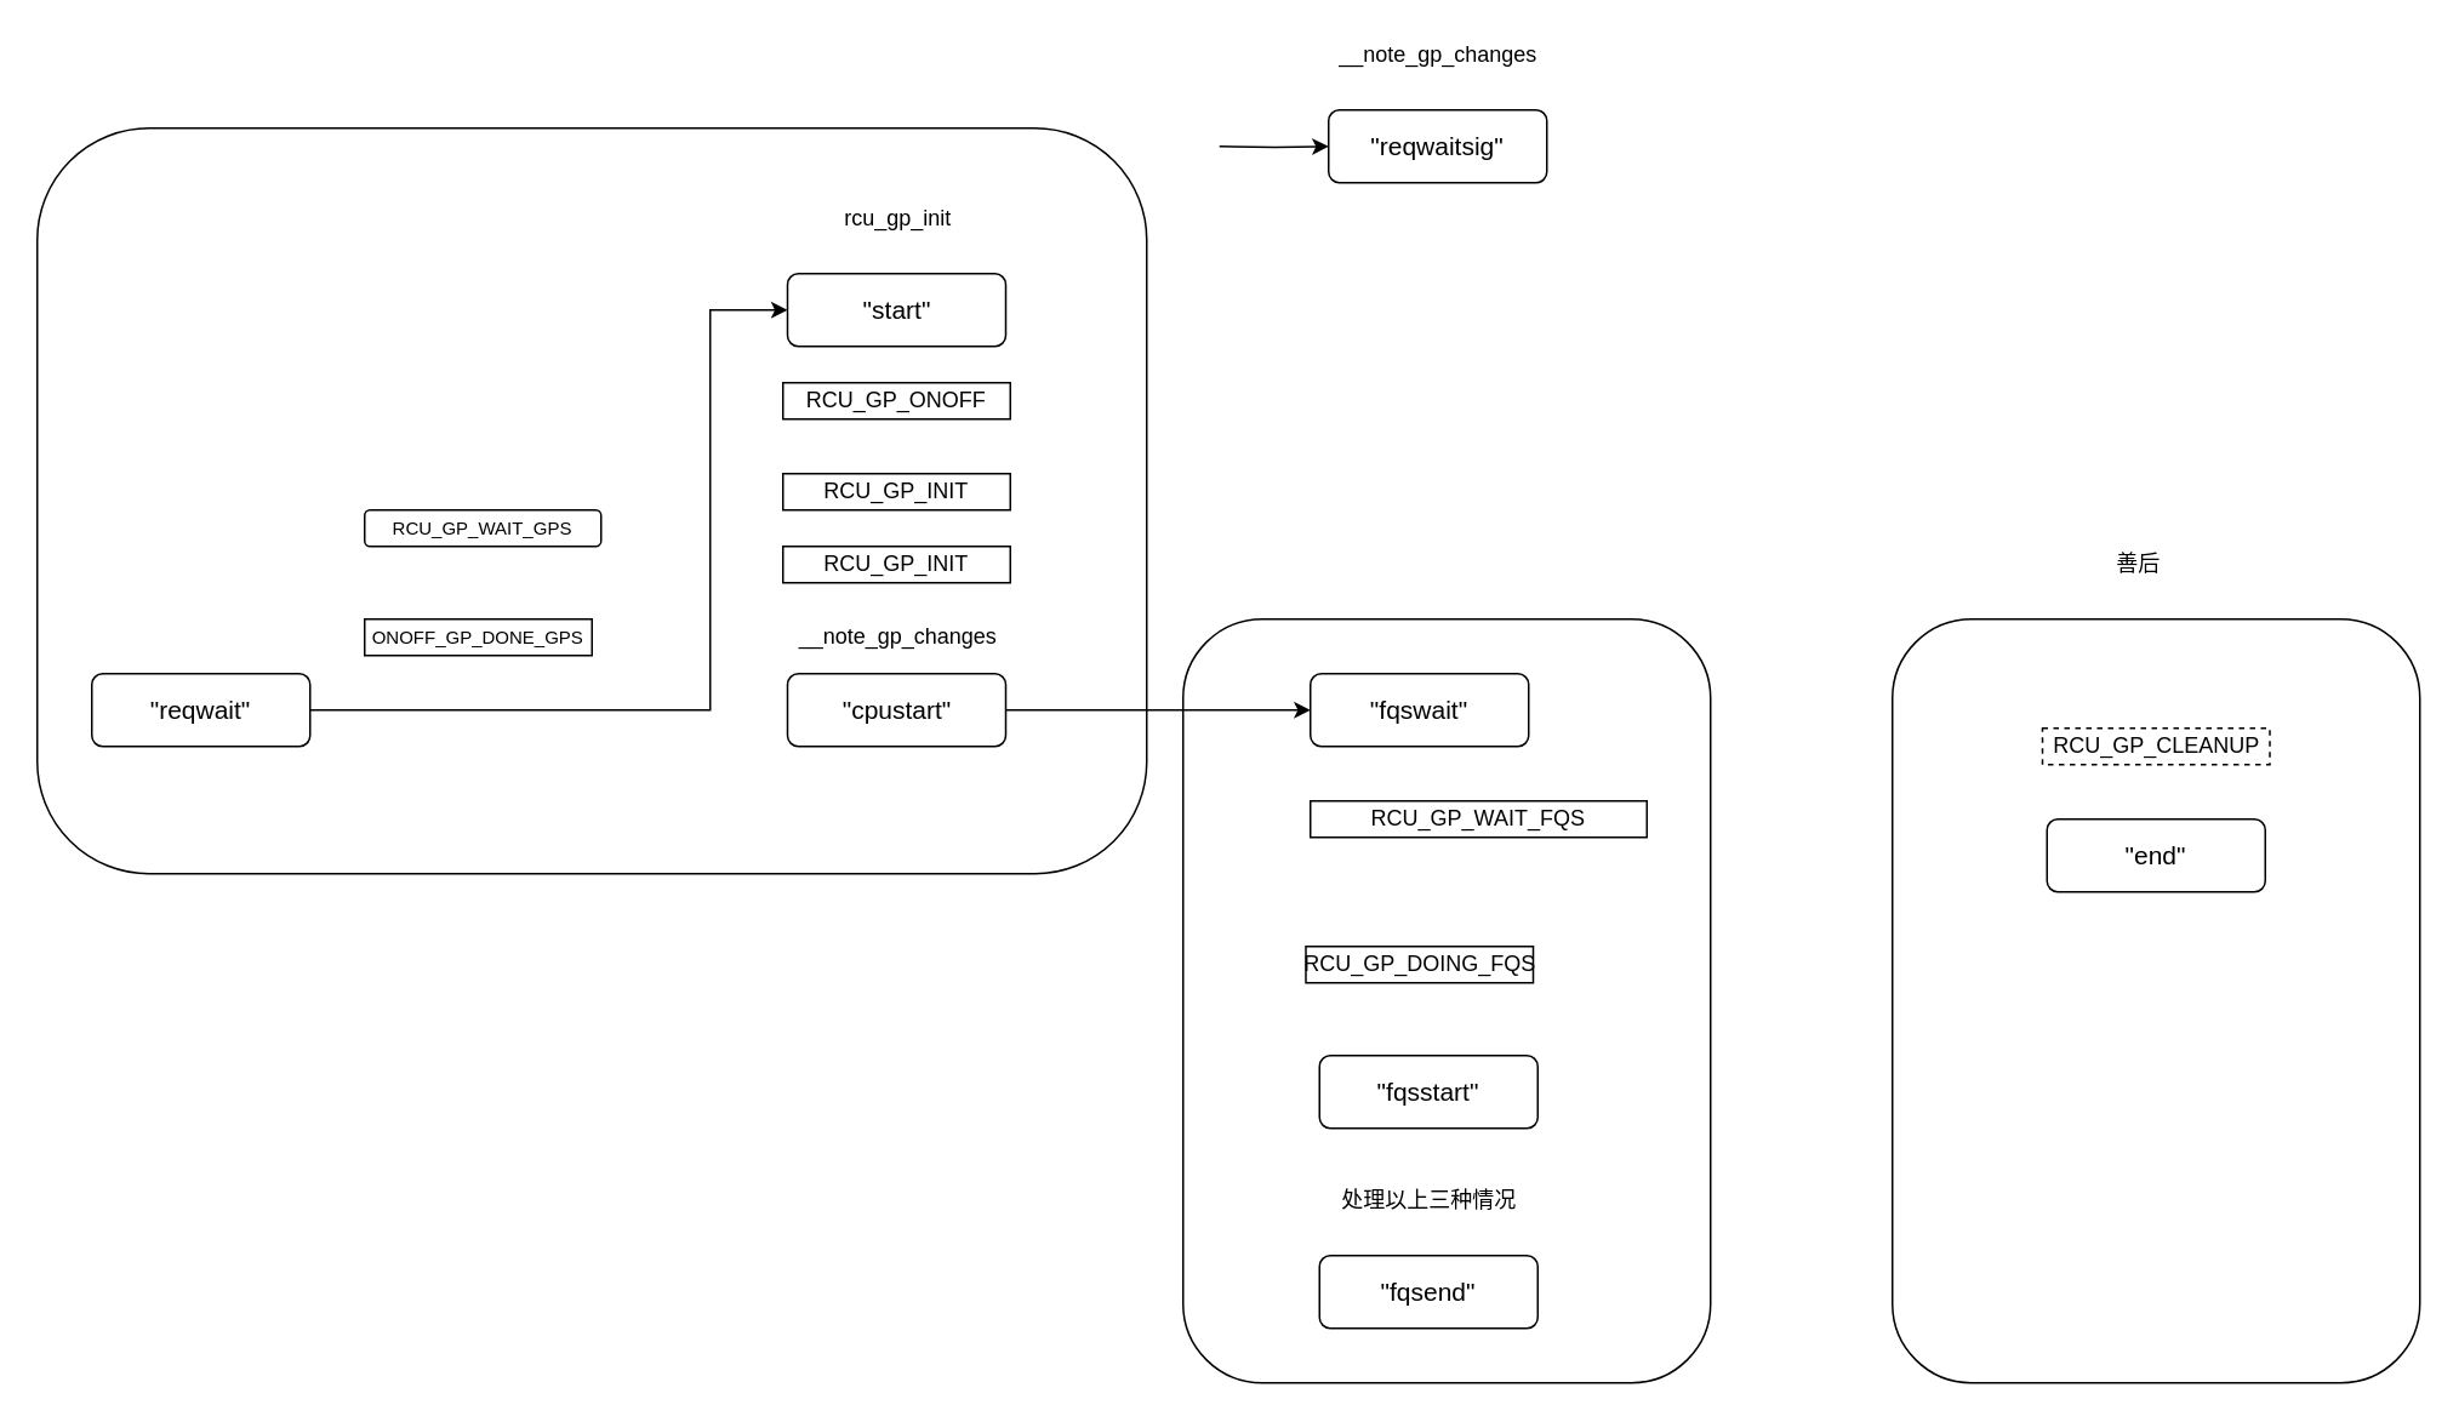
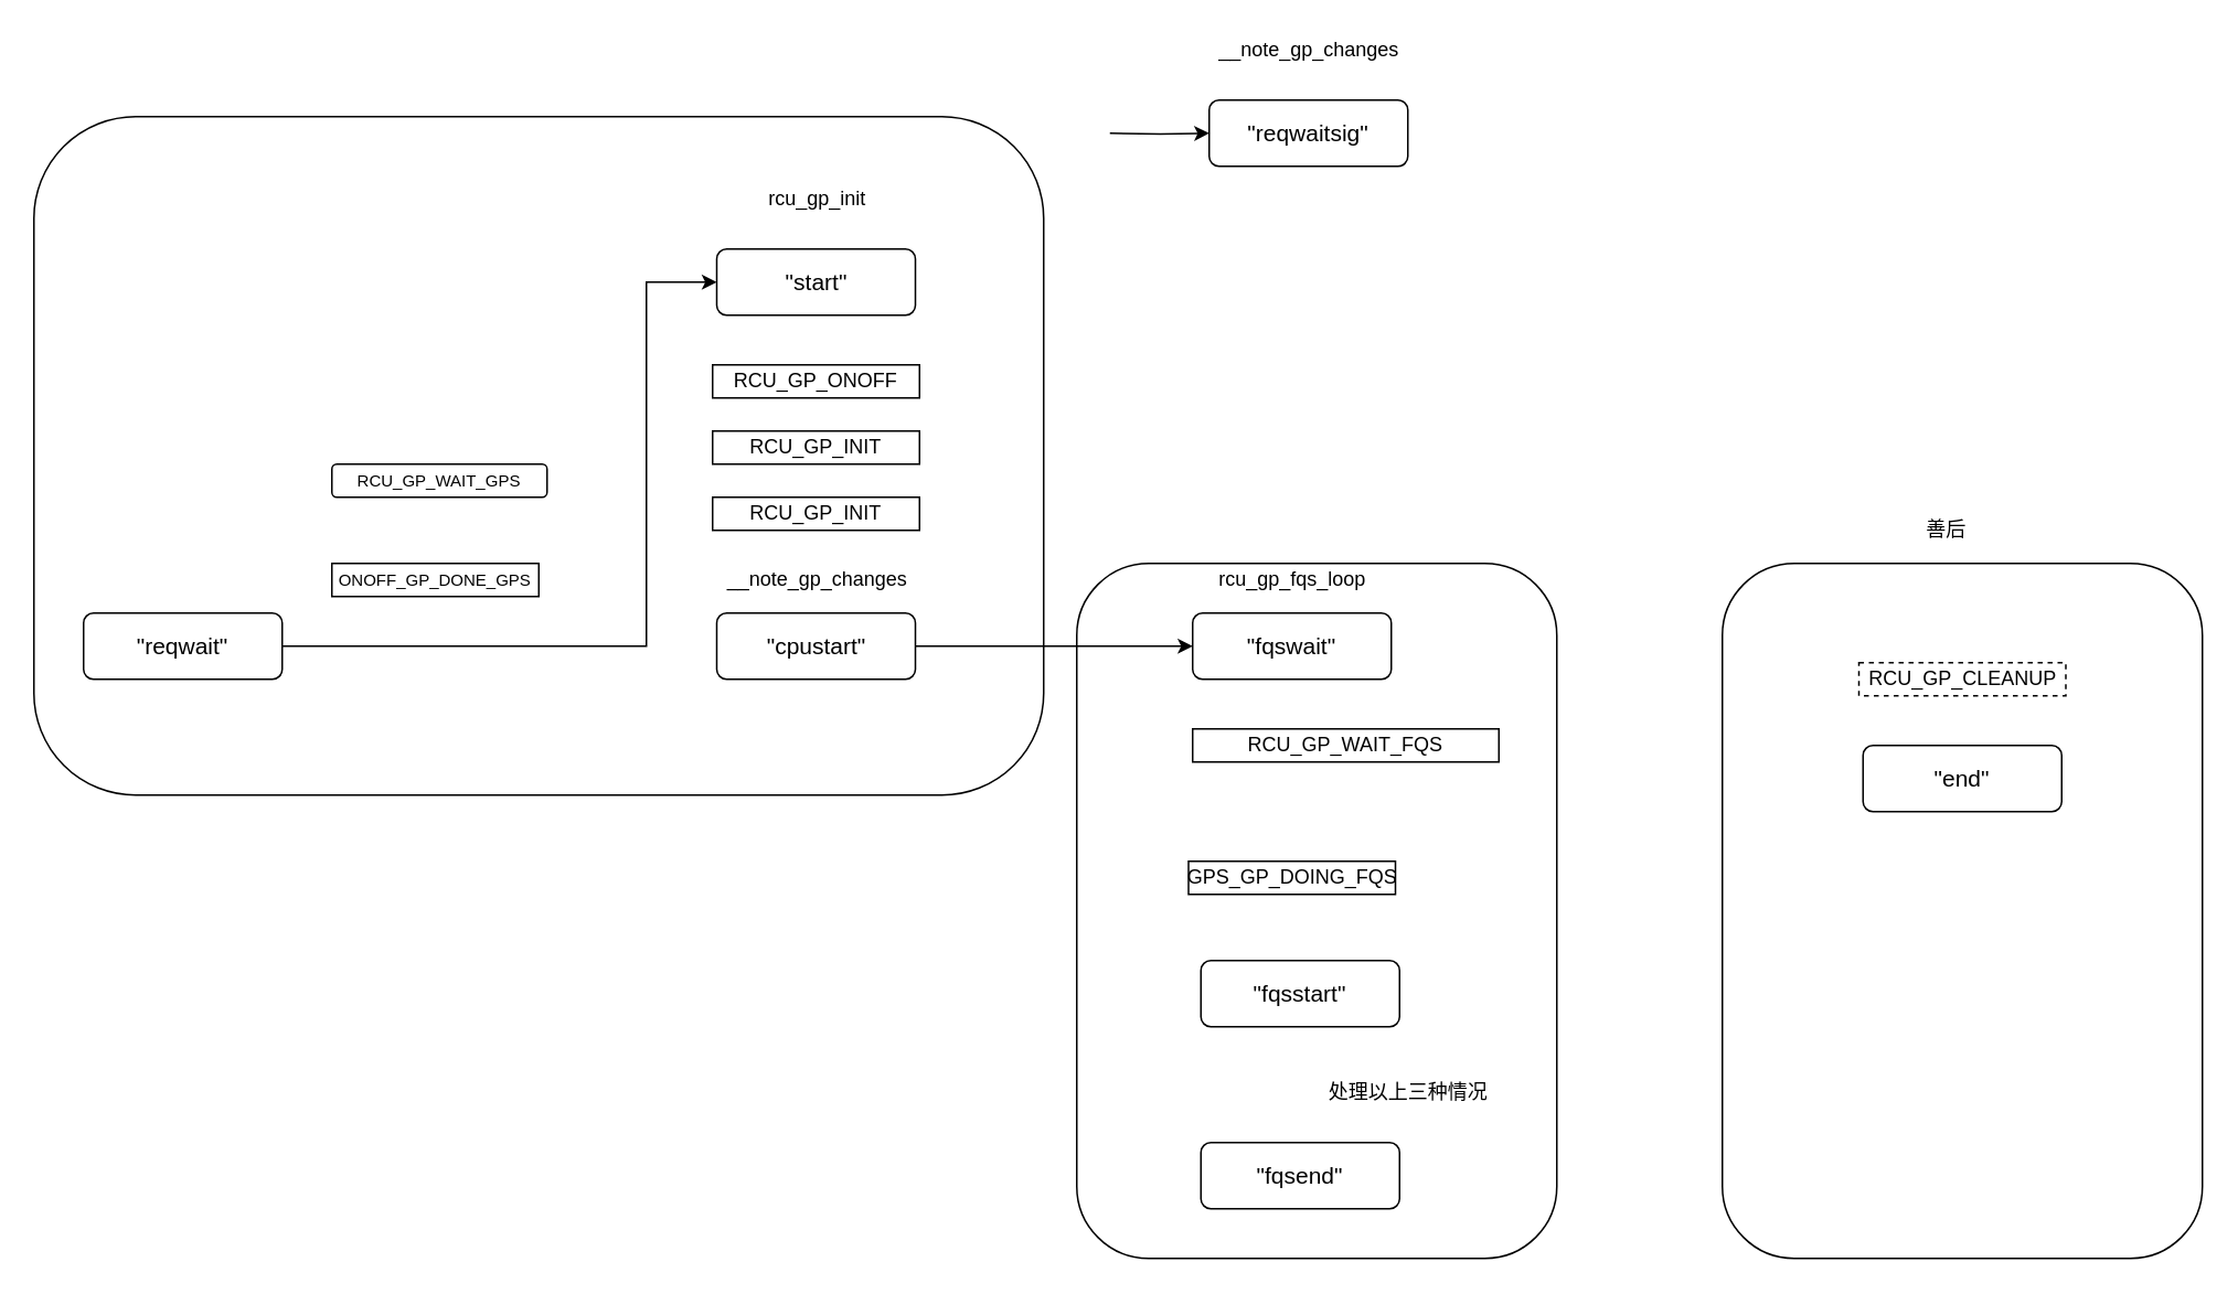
- <mxCell id="12" value="RCU_GP_ONOFF" style="rounded=0;whiteSpace=wrap;html=1;" parent="1" vertex="1"><mxGeometry x="430" y="210" width="125" height="20" as="geometry" /></mxCell>
+ <mxCell id="12" value="RCU_GP_ONOFF" style="rounded=0;whiteSpace=wrap;html=1;" parent="1" vertex="1"><mxGeometry x="430" y="220" width="125" height="20" as="geometry" /></mxCell>
- <mxCell id="28" value="善后" style="text;html=1;resizable=0;autosize=1;align=center;verticalAlign=middle;points=[];fillColor=none;strokeColor=none;rounded=0;" vertex="1" parent="1"><mxGeometry x="1155" y="300" width="40" height="20" as="geometry" /></mxCell>
+ <mxCell id="28" value="善后" style="text;html=1;resizable=0;autosize=1;align=center;verticalAlign=middle;points=[];fillColor=none;strokeColor=none;rounded=0;" vertex="1" parent="1"><mxGeometry x="1155" y="310" width="40" height="20" as="geometry" /></mxCell>
+ <mxCell id="21" value="rcu_gp_fqs_loop" style="text;html=1;resizable=0;autosize=1;align=center;verticalAlign=middle;points=[];fillColor=none;strokeColor=none;rounded=0;" parent="1" vertex="1"><mxGeometry x="730" y="340" width="100" height="20" as="geometry" /></mxCell>
- <mxCell id="26" value="RCU_GP_DOING_FQS" style="rounded=0;whiteSpace=wrap;html=1;" vertex="1" parent="1"><mxGeometry x="717.5" y="520" width="125" height="20" as="geometry" /></mxCell>
+ <mxCell id="26" value="GPS_GP_DOING_FQS" style="rounded=0;whiteSpace=wrap;html=1;" vertex="1" parent="1"><mxGeometry x="717.5" y="520" width="125" height="20" as="geometry" /></mxCell>
- <mxCell id="24" value="处理以上三种情况" style="text;html=1;resizable=0;autosize=1;align=center;verticalAlign=middle;points=[];fillColor=none;strokeColor=none;rounded=0;" vertex="1" parent="1"><mxGeometry x="730" y="650" width="110" height="20" as="geometry" /></mxCell>
+ <mxCell id="24" value="处理以上三种情况" style="text;html=1;resizable=0;autosize=1;align=center;verticalAlign=middle;points=[];fillColor=none;strokeColor=none;rounded=0;" vertex="1" parent="1"><mxGeometry x="795" y="650" width="110" height="20" as="geometry" /></mxCell>
